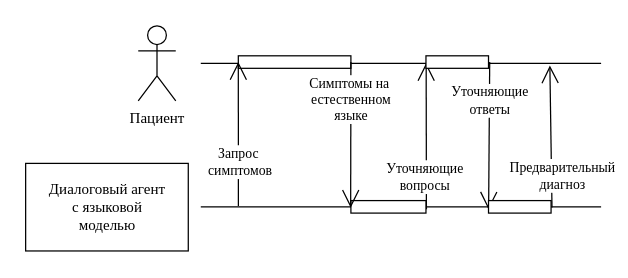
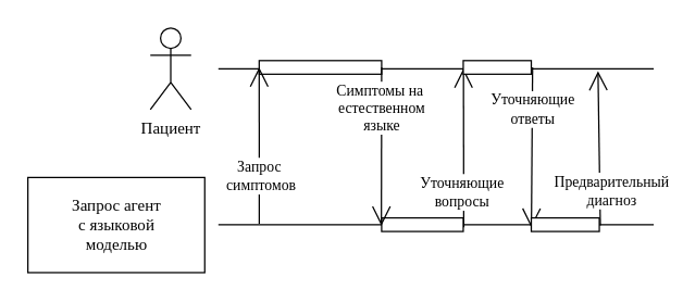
- <mxCell id="4" value="&lt;font face=&quot;Montserrat Semibold&quot;&gt;Диалоговый агент&lt;br&gt;с языковой &lt;br&gt;моделью&lt;/font&gt;" style="html=1;" vertex="1" parent="1"><mxGeometry x="20" y="130" width="130" height="70" as="geometry" /></mxCell>
+ <mxCell id="4" value="&lt;font face=&quot;Montserrat Semibold&quot;&gt;Запрос агент&lt;br&gt;с языковой &lt;br&gt;моделью&lt;/font&gt;" style="html=1;" vertex="1" parent="1"><mxGeometry x="20" y="130" width="130" height="70" as="geometry" /></mxCell>
